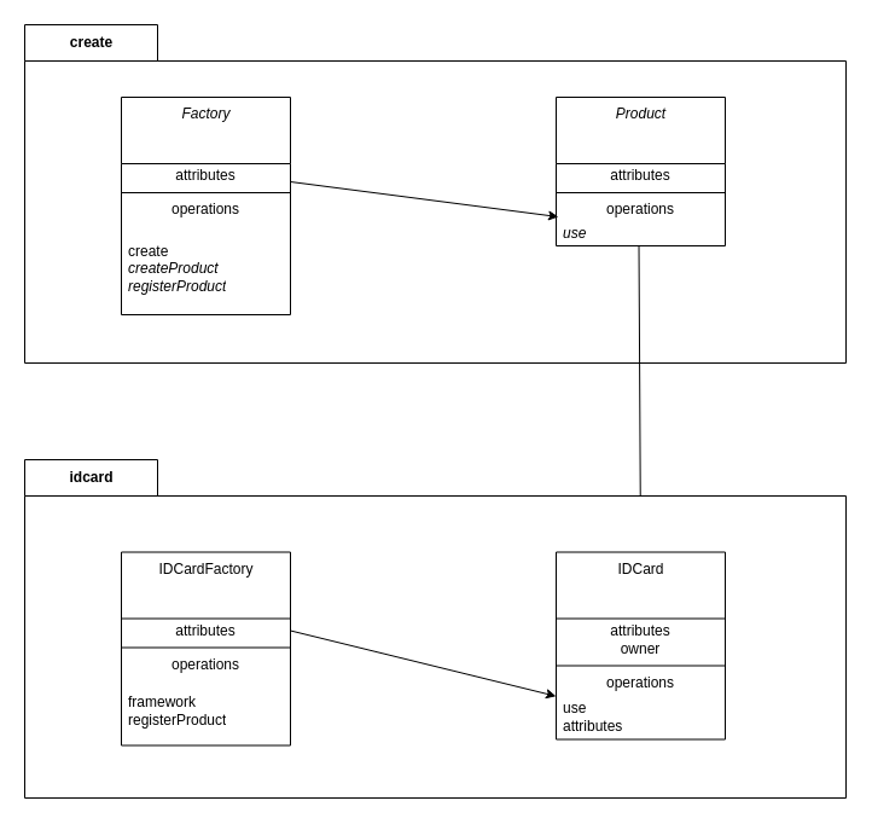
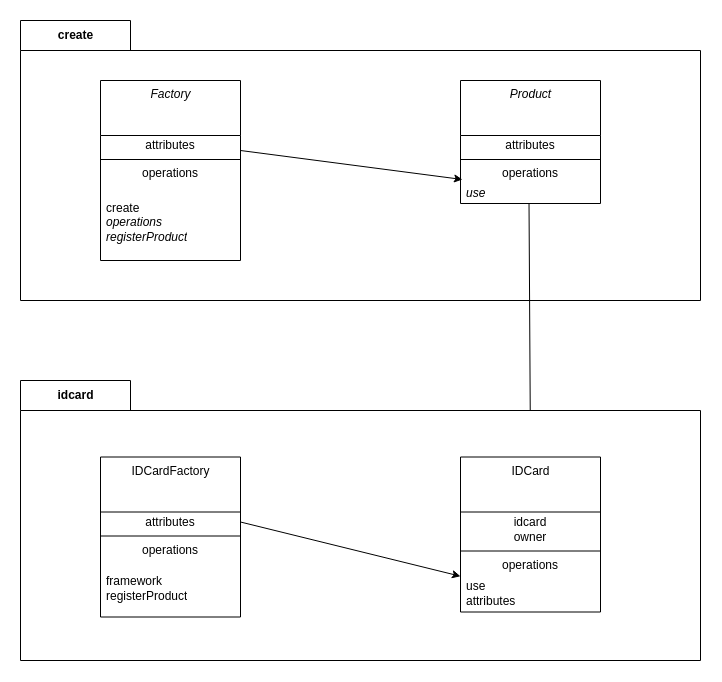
- <mxCell id="7" value="create&lt;br&gt;&lt;i&gt;createProduct&lt;br&gt;registerProduct&lt;/i&gt;" style="text;html=1;strokeColor=none;fillColor=none;align=left;verticalAlign=middle;spacingLeft=4;spacingRight=4;overflow=hidden;rotatable=0;points=[[0,0.5],[1,0.5]];portConstraint=eastwest;" vertex="1" parent="3"><mxGeometry y="103" width="140" height="77" as="geometry" /></mxCell>
+ <mxCell id="7" value="create&lt;br&gt;&lt;i&gt;operations&lt;br&gt;registerProduct&lt;/i&gt;" style="text;html=1;strokeColor=none;fillColor=none;align=left;verticalAlign=middle;spacingLeft=4;spacingRight=4;overflow=hidden;rotatable=0;points=[[0,0.5],[1,0.5]];portConstraint=eastwest;" vertex="1" parent="3"><mxGeometry y="103" width="140" height="77" as="geometry" /></mxCell>
- <mxCell id="22" value="attributes&lt;br&gt;owner" style="text;html=1;strokeColor=none;fillColor=none;align=center;verticalAlign=middle;spacingLeft=4;spacingRight=4;overflow=hidden;rotatable=0;points=[[0,0.5],[1,0.5]];portConstraint=eastwest;" vertex="1" parent="21"><mxGeometry y="55" width="140" height="35" as="geometry" /></mxCell>
+ <mxCell id="22" value="idcard&lt;br&gt;owner" style="text;html=1;strokeColor=none;fillColor=none;align=center;verticalAlign=middle;spacingLeft=4;spacingRight=4;overflow=hidden;rotatable=0;points=[[0,0.5],[1,0.5]];portConstraint=eastwest;" vertex="1" parent="21"><mxGeometry y="55" width="140" height="35" as="geometry" /></mxCell>
